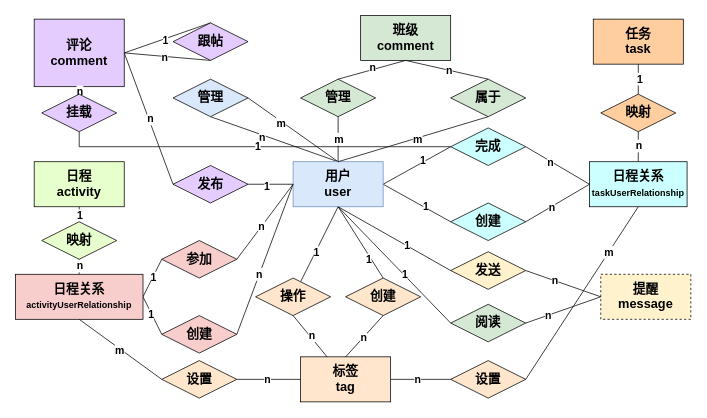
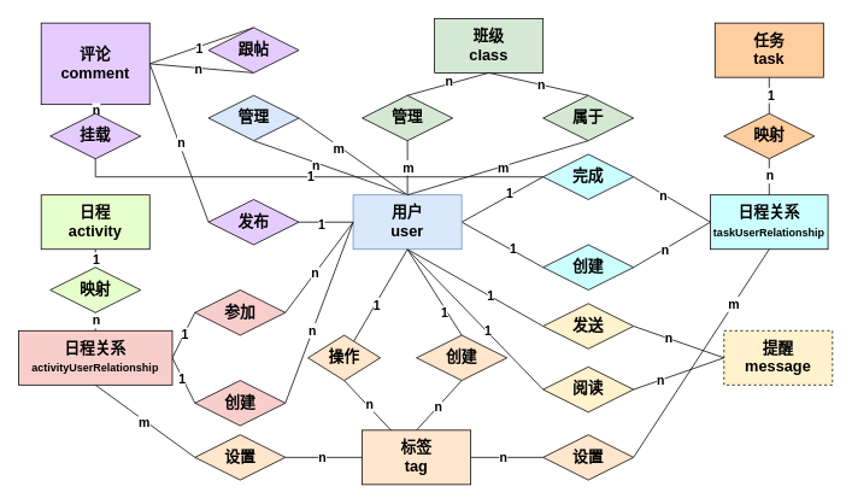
- <mxCell id="23" value="班级&lt;div style=&quot;font-size: 17px;&quot;&gt;comment&lt;/div&gt;" style="rounded=0;whiteSpace=wrap;html=1;fillColor=#d5e8d4;strokeColor=default;fontStyle=1;fontSize=17;" parent="1" vertex="1"><mxGeometry x="480" y="20" width="120" height="60" as="geometry" /></mxCell>
+ <mxCell id="23" value="班级&lt;div style=&quot;font-size: 17px;&quot;&gt;class&lt;/div&gt;" style="rounded=0;whiteSpace=wrap;html=1;fillColor=#d5e8d4;strokeColor=default;fontStyle=1;fontSize=17;" parent="1" vertex="1"><mxGeometry x="480" y="20" width="120" height="60" as="geometry" /></mxCell>
- <mxCell id="80" value="操作" style="rhombus;whiteSpace=wrap;html=1;fillColor=#FFE6CC;strokeColor=default;fontStyle=1;fontSize=17;" parent="1" vertex="1"><mxGeometry x="340" y="370" width="100" height="50" as="geometry" /></mxCell>
+ <mxCell id="80" value="操作" style="rhombus;whiteSpace=wrap;html=1;fillColor=#FFE6CC;strokeColor=default;fontStyle=1;fontSize=17;" parent="1" vertex="1"><mxGeometry x="340" y="370" width="80" height="50" as="geometry" /></mxCell>
- <mxCell id="88" value="阅读" style="rhombus;whiteSpace=wrap;html=1;fillColor=#d5e8d4;strokeColor=default;fontStyle=1;fontSize=17;" parent="1" vertex="1"><mxGeometry x="600" y="405" width="100" height="50" as="geometry" /></mxCell>
+ <mxCell id="88" value="阅读" style="rhombus;whiteSpace=wrap;html=1;fillColor=#fff2cc;strokeColor=default;fontStyle=1;fontSize=17;" parent="1" vertex="1"><mxGeometry x="600" y="405" width="100" height="50" as="geometry" /></mxCell>
